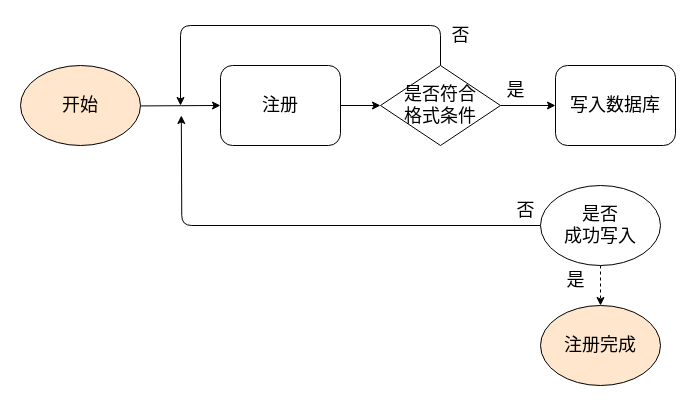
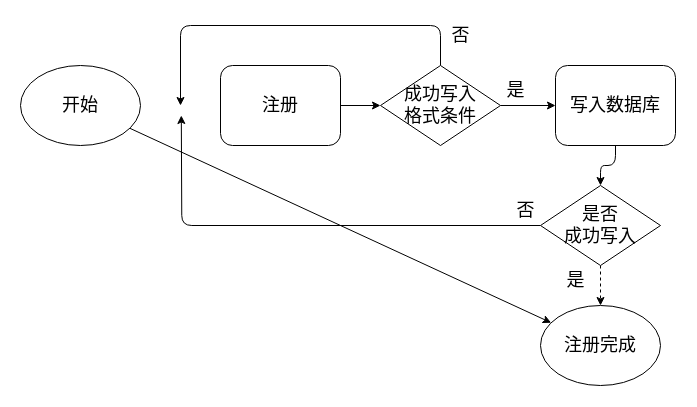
- <mxCell id="3" value="&lt;font style=&quot;font-size: 18px&quot;&gt;开始&lt;/font&gt;" style="ellipse;whiteSpace=wrap;html=1;fillColor=#ffe6cc;" vertex="1" parent="1"><mxGeometry x="20" y="65" width="120" height="80" as="geometry" /></mxCell>
+ <mxCell id="3" value="&lt;font style=&quot;font-size: 18px&quot;&gt;开始&lt;/font&gt;" style="ellipse;whiteSpace=wrap;html=1;" vertex="1" parent="1"><mxGeometry x="20" y="65" width="120" height="80" as="geometry" /></mxCell>
- <mxCell id="2" value="" style="edgeStyle=none;html=1;fontSize=18;" edge="1" parent="1" source="3" target="5"><mxGeometry relative="1" as="geometry" /></mxCell>
+ <mxCell id="2" value="" style="edgeStyle=none;html=1;fontSize=18;" edge="1" parent="1" source="3" target="18"><mxGeometry relative="1" as="geometry" /></mxCell>
- <mxCell id="8" value="是否符合&lt;br&gt;格式条件" style="rhombus;whiteSpace=wrap;html=1;fontSize=18;" vertex="1" parent="1"><mxGeometry x="380" y="65" width="120" height="80" as="geometry" /></mxCell>
+ <mxCell id="8" value="成功写入&lt;br&gt;格式条件" style="rhombus;whiteSpace=wrap;html=1;fontSize=18;" vertex="1" parent="1"><mxGeometry x="380" y="65" width="120" height="80" as="geometry" /></mxCell>
+ <mxCell id="10" value="" style="edgeStyle=orthogonalEdgeStyle;html=1;fontSize=18;" edge="1" parent="1" source="11" target="15"><mxGeometry relative="1" as="geometry" /></mxCell>
- <mxCell id="15" value="是否&lt;br&gt;成功写入" style="ellipse;whiteSpace=wrap;html=1;fontSize=18;" vertex="1" parent="1"><mxGeometry x="540" y="185" width="120" height="80" as="geometry" /></mxCell>
+ <mxCell id="15" value="是否&lt;br&gt;成功写入" style="rhombus;whiteSpace=wrap;html=1;fontSize=18;" vertex="1" parent="1"><mxGeometry x="540" y="185" width="120" height="80" as="geometry" /></mxCell>
- <mxCell id="18" value="&lt;font style=&quot;font-size: 18px&quot;&gt;注册完成&lt;/font&gt;" style="ellipse;whiteSpace=wrap;html=1;fillColor=#ffe6cc;" vertex="1" parent="1"><mxGeometry x="540" y="305" width="120" height="80" as="geometry" /></mxCell>
+ <mxCell id="18" value="&lt;font style=&quot;font-size: 18px&quot;&gt;注册完成&lt;/font&gt;" style="ellipse;whiteSpace=wrap;html=1;" vertex="1" parent="1"><mxGeometry x="540" y="305" width="120" height="80" as="geometry" /></mxCell>
